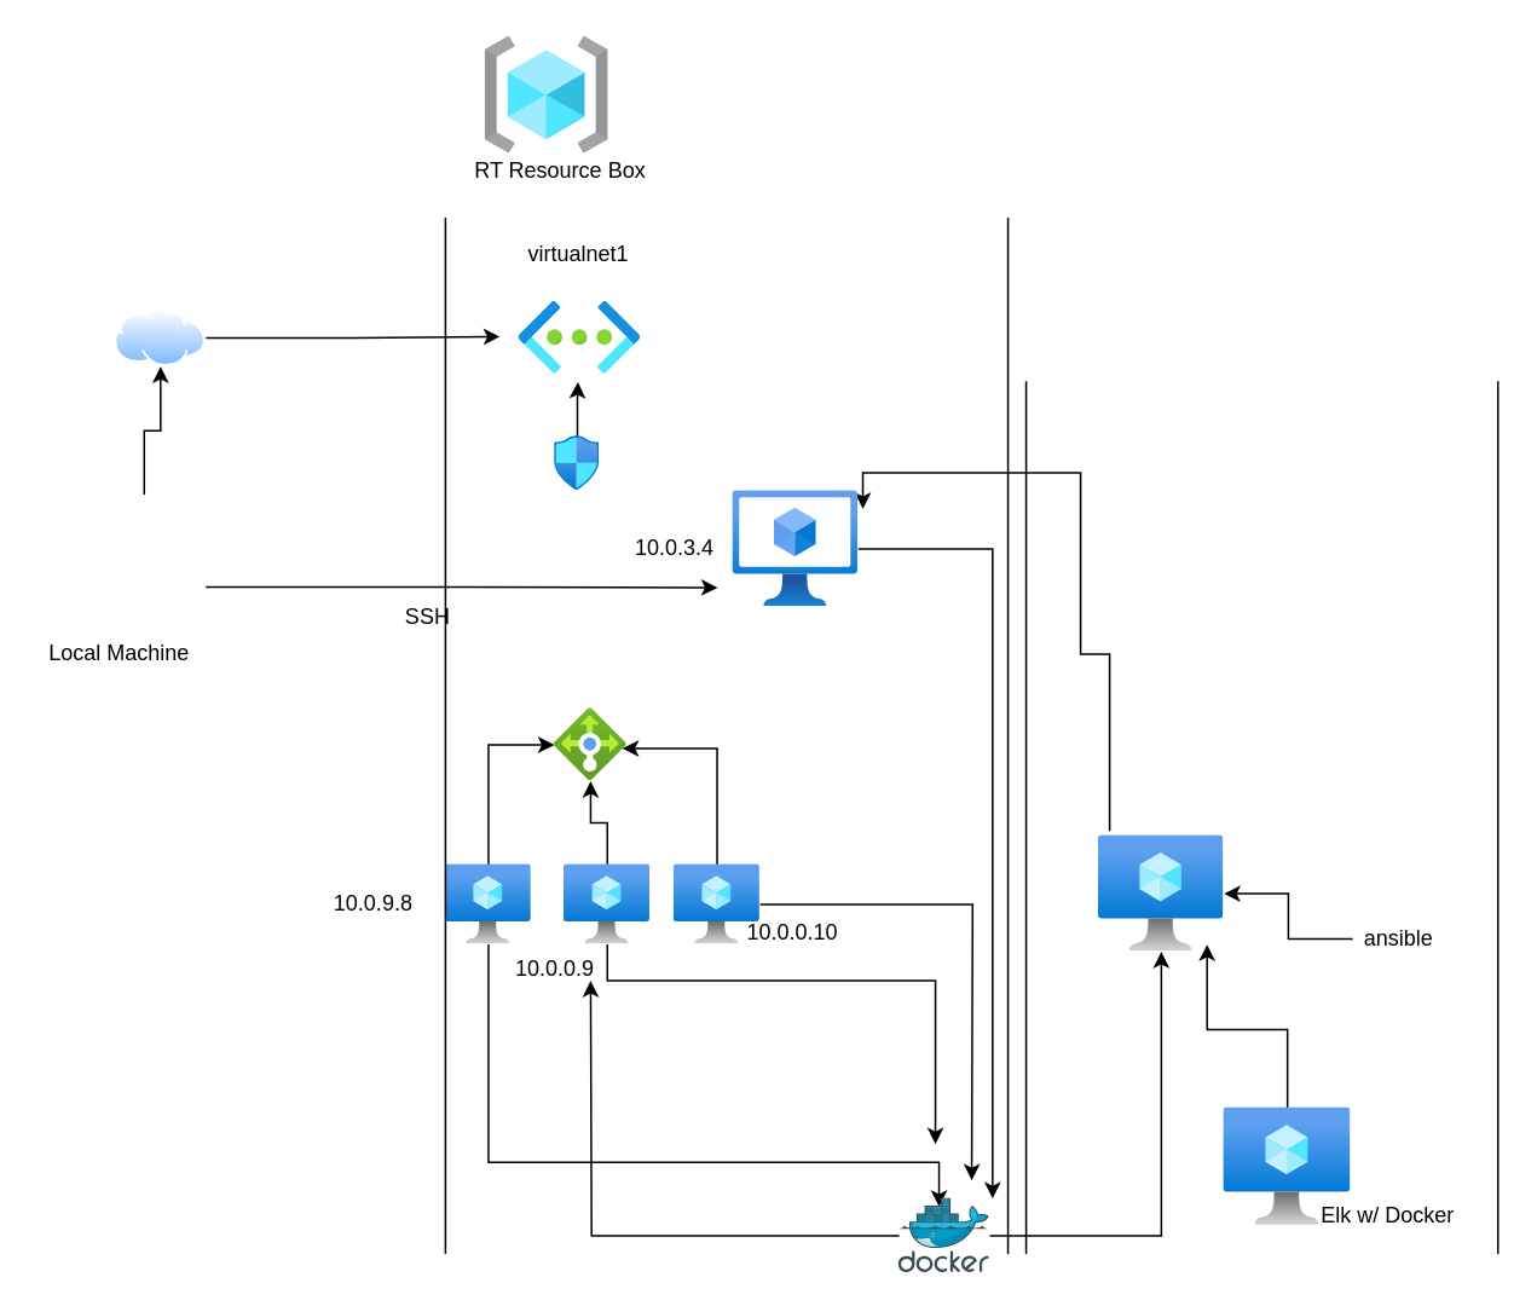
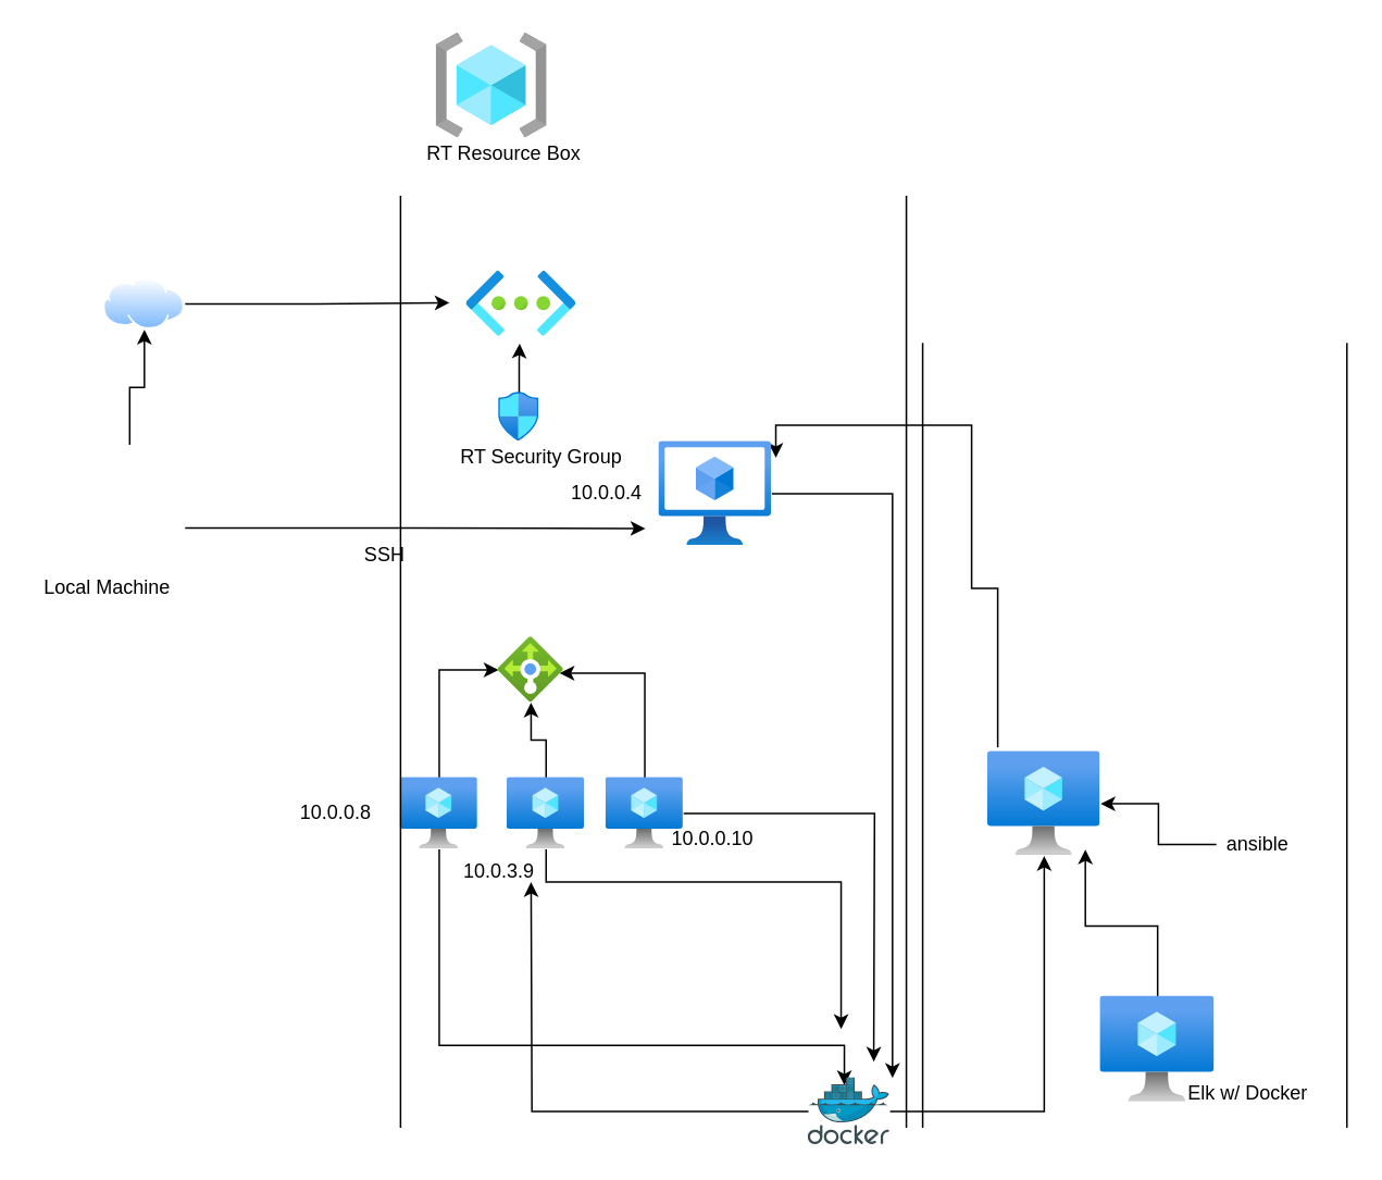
- <mxCell id="41" value="virtualnet1" style="text;html=1;resizable=0;autosize=1;align=center;verticalAlign=middle;points=[];fillColor=none;strokeColor=none;rounded=0;" parent="1" vertex="1"><mxGeometry x="282.64" y="130" width="70" height="20" as="geometry" /></mxCell>
+ <mxCell id="42" value="RT Security Group" style="text;html=1;resizable=0;autosize=1;align=center;verticalAlign=middle;points=[];fillColor=none;strokeColor=none;rounded=0;" parent="1" vertex="1"><mxGeometry x="275.5" y="270" width="110" height="20" as="geometry" /></mxCell>
- <mxCell id="28" value="10.0.3.4" style="text;html=1;resizable=0;autosize=1;align=center;verticalAlign=middle;points=[];fillColor=none;strokeColor=none;rounded=0;" parent="1" vertex="1"><mxGeometry x="341" y="292" width="60" height="20" as="geometry" /></mxCell>
+ <mxCell id="28" value="10.0.0.4" style="text;html=1;resizable=0;autosize=1;align=center;verticalAlign=middle;points=[];fillColor=none;strokeColor=none;rounded=0;" parent="1" vertex="1"><mxGeometry x="341" y="292" width="60" height="20" as="geometry" /></mxCell>
- <mxCell id="25" value="10.0.9.8" style="text;html=1;resizable=0;autosize=1;align=center;verticalAlign=middle;points=[];fillColor=none;strokeColor=none;rounded=0;" parent="1" vertex="1"><mxGeometry x="175" y="488" width="60" height="20" as="geometry" /></mxCell>
+ <mxCell id="25" value="10.0.0.8" style="text;html=1;resizable=0;autosize=1;align=center;verticalAlign=middle;points=[];fillColor=none;strokeColor=none;rounded=0;" parent="1" vertex="1"><mxGeometry x="175" y="488" width="60" height="20" as="geometry" /></mxCell>
- <mxCell id="26" value="10.0.0.9" style="text;html=1;resizable=0;autosize=1;align=center;verticalAlign=middle;points=[];fillColor=none;strokeColor=none;rounded=0;" parent="1" vertex="1"><mxGeometry x="275" y="524" width="60" height="20" as="geometry" /></mxCell>
+ <mxCell id="26" value="10.0.3.9" style="text;html=1;resizable=0;autosize=1;align=center;verticalAlign=middle;points=[];fillColor=none;strokeColor=none;rounded=0;" parent="1" vertex="1"><mxGeometry x="275" y="524" width="60" height="20" as="geometry" /></mxCell>
